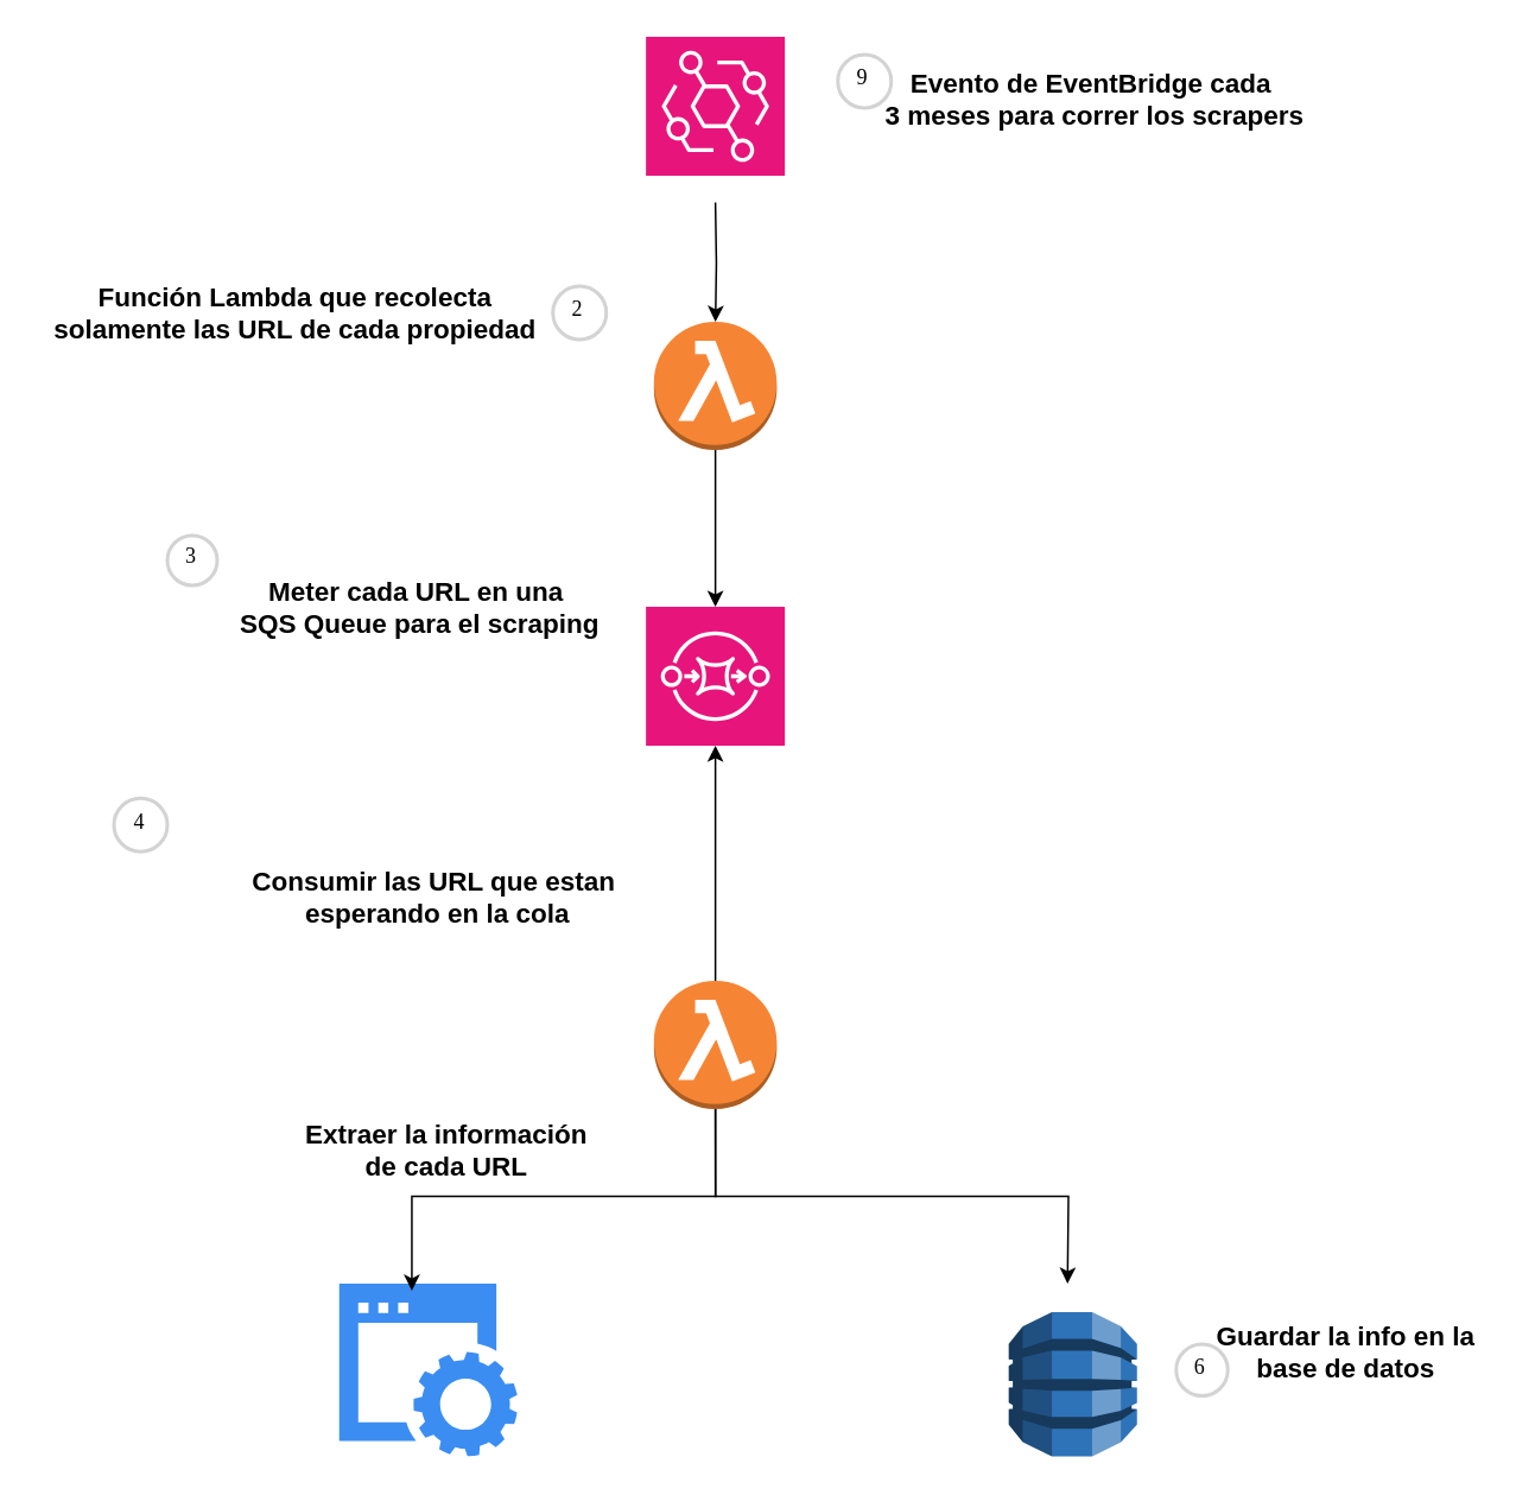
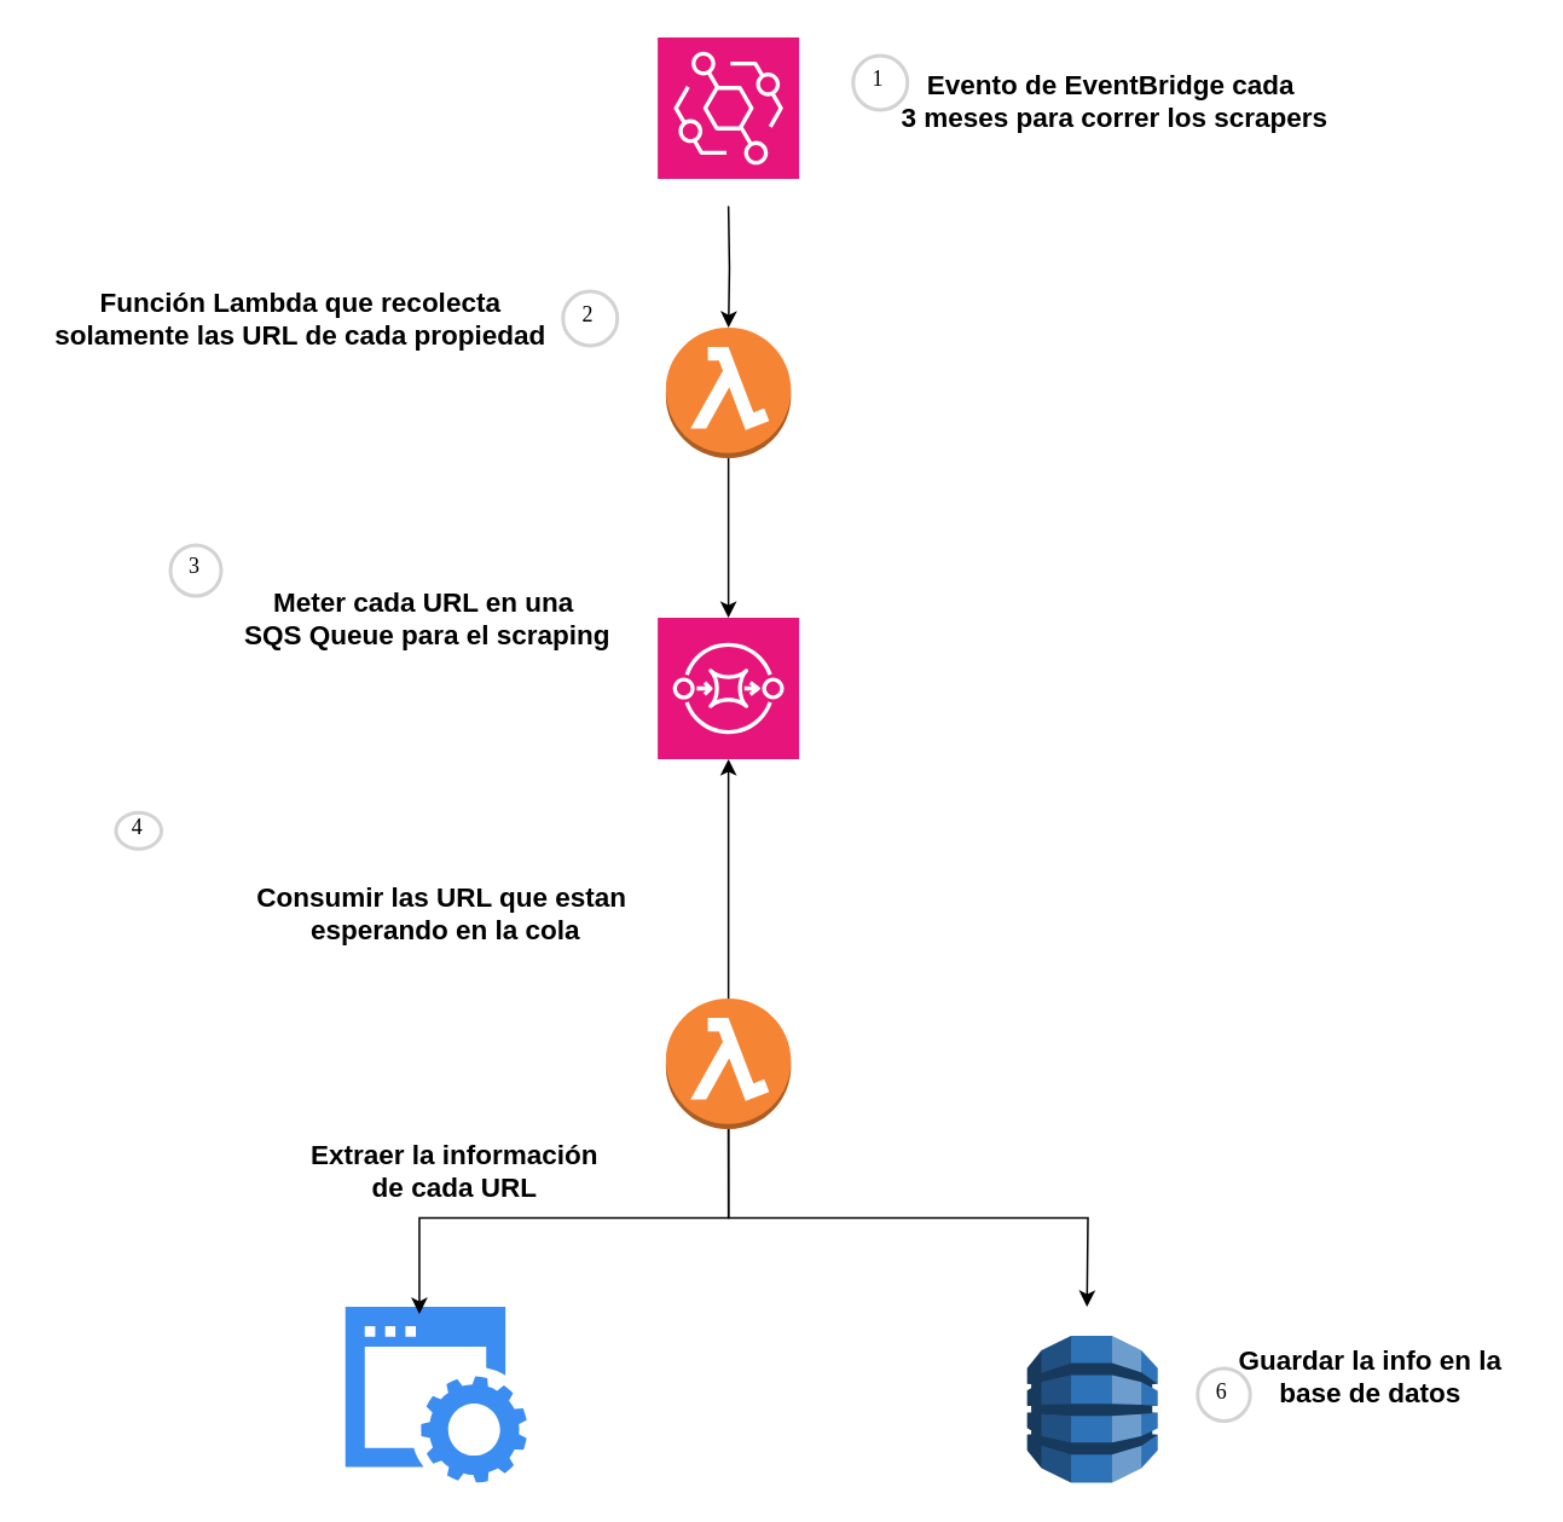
- <mxCell id="11" value="9" style="ellipse;whiteSpace=wrap;html=1;aspect=fixed;strokeWidth=2;fontFamily=Tahoma;spacingBottom=4;spacingRight=2;strokeColor=#d3d3d3;" parent="1" vertex="1"><mxGeometry x="470" y="30" width="30" height="30" as="geometry" /></mxCell>
+ <mxCell id="11" value="1" style="ellipse;whiteSpace=wrap;html=1;aspect=fixed;strokeWidth=2;fontFamily=Tahoma;spacingBottom=4;spacingRight=2;strokeColor=#d3d3d3;" parent="1" vertex="1"><mxGeometry x="470" y="30" width="30" height="30" as="geometry" /></mxCell>
- <mxCell id="16" value="4" style="ellipse;whiteSpace=wrap;html=1;aspect=fixed;strokeWidth=2;fontFamily=Tahoma;spacingBottom=4;spacingRight=2;strokeColor=#d3d3d3;" parent="1" vertex="1"><mxGeometry x="63.5" y="447.5" width="30" height="30" as="geometry" /></mxCell>
+ <mxCell id="16" value="4" style="ellipse;whiteSpace=wrap;html=1;aspect=fixed;strokeWidth=2;fontFamily=Tahoma;spacingBottom=4;spacingRight=2;strokeColor=#d3d3d3;" parent="1" vertex="1"><mxGeometry x="63.5" y="447.5" width="25" height="20" as="geometry" /></mxCell>
